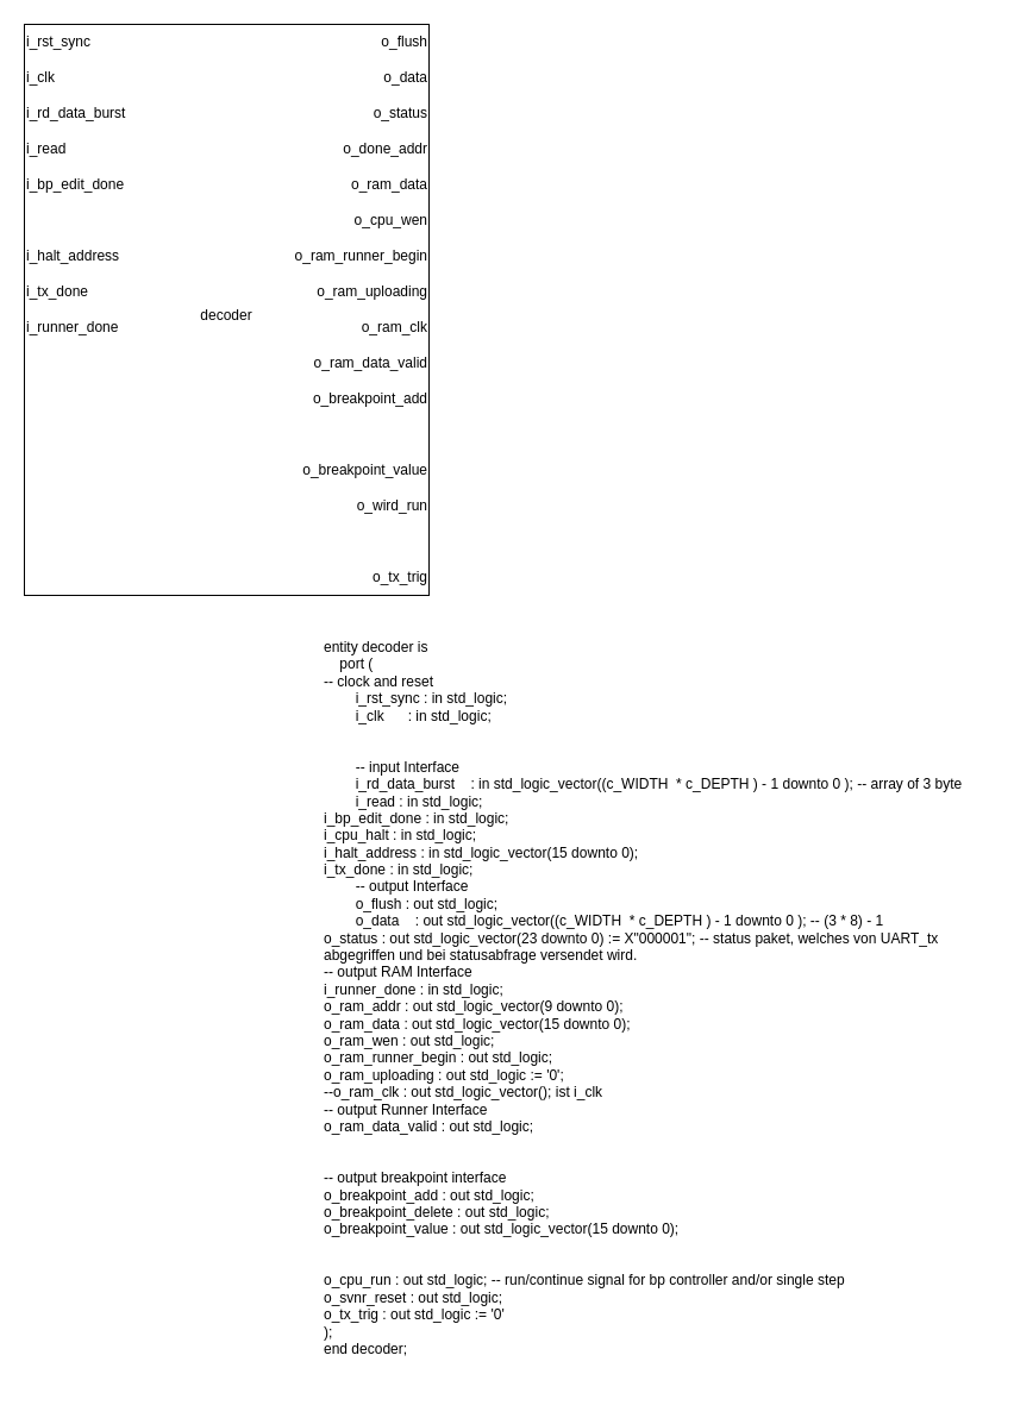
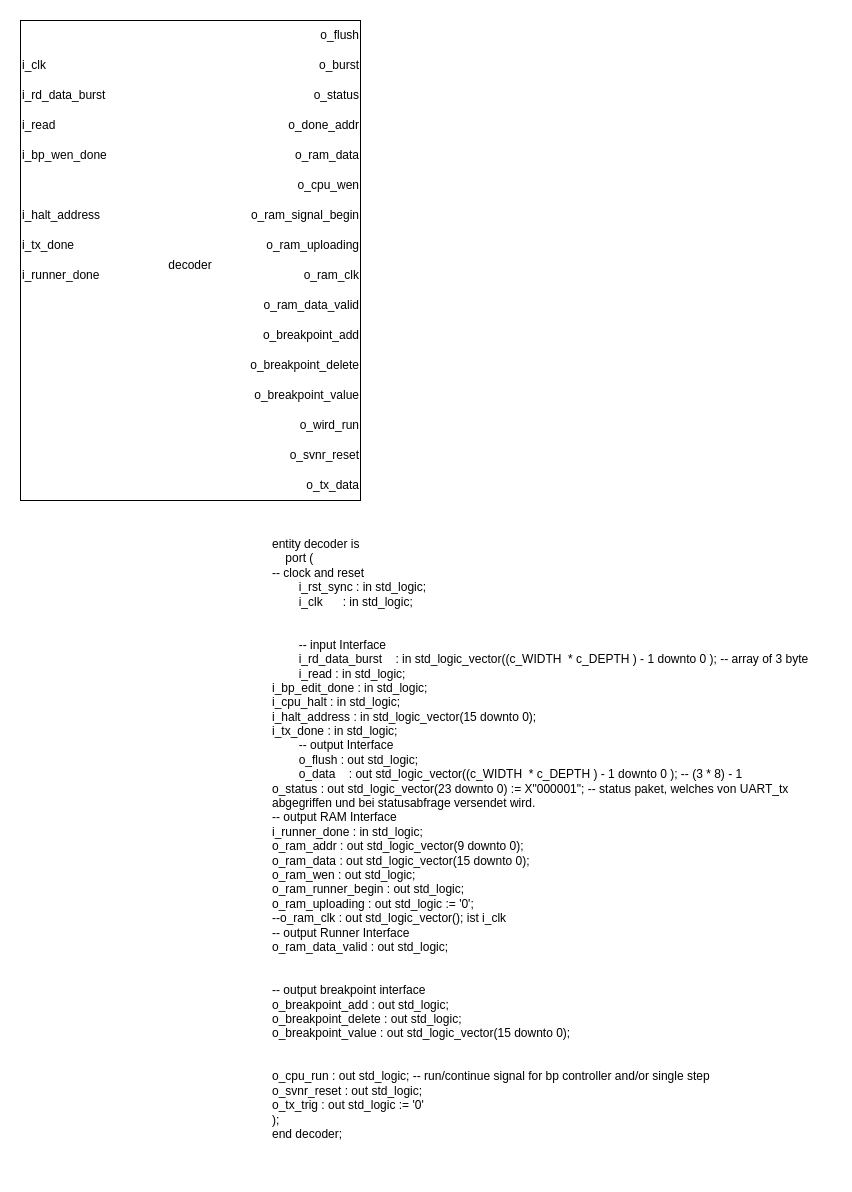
- <mxCell id="4" value="i_rst_sync" style="text;html=1;align=left;verticalAlign=middle;resizable=0;points=[];autosize=1;strokeColor=none;fillColor=none;" vertex="1" parent="1"><mxGeometry width="80" height="30" as="geometry" x="20" y="20" /></mxCell>
- <mxCell id="8" value="o_data" style="text;html=1;align=right;verticalAlign=middle;resizable=0;points=[];autosize=1;strokeColor=none;fillColor=none;" vertex="1" parent="1"><mxGeometry x="300" y="50" width="60" height="30" as="geometry" /></mxCell>
+ <mxCell id="8" value="o_burst" style="text;html=1;align=right;verticalAlign=middle;resizable=0;points=[];autosize=1;strokeColor=none;fillColor=none;" vertex="1" parent="1"><mxGeometry x="300" y="50" width="60" height="30" as="geometry" /></mxCell>
- <mxCell id="12" value="i_bp_edit_done" style="text;html=1;align=left;verticalAlign=middle;resizable=0;points=[];autosize=1;strokeColor=none;fillColor=none;" vertex="1" parent="1"><mxGeometry y="140" width="110" height="30" as="geometry" x="20" /></mxCell>
+ <mxCell id="12" value="i_bp_wen_done" style="text;html=1;align=left;verticalAlign=middle;resizable=0;points=[];autosize=1;strokeColor=none;fillColor=none;" vertex="1" parent="1"><mxGeometry y="140" width="110" height="30" as="geometry" x="20" /></mxCell>
- <mxCell id="18" value="o_ram_runner_begin" style="text;html=1;align=right;verticalAlign=middle;resizable=0;points=[];autosize=1;strokeColor=none;fillColor=none;" vertex="1" parent="1"><mxGeometry x="230" y="200" width="130" height="30" as="geometry" /></mxCell>
+ <mxCell id="18" value="o_ram_signal_begin" style="text;html=1;align=right;verticalAlign=middle;resizable=0;points=[];autosize=1;strokeColor=none;fillColor=none;" vertex="1" parent="1"><mxGeometry x="230" y="200" width="130" height="30" as="geometry" /></mxCell>
+ <mxCell id="24" value="o_breakpoint_delete" style="text;html=1;align=right;verticalAlign=middle;resizable=0;points=[];autosize=1;strokeColor=none;fillColor=none;" vertex="1" parent="1"><mxGeometry x="230" y="350" width="130" height="30" as="geometry" /></mxCell>
+ <mxCell id="27" value="o_svnr_reset" style="text;html=1;align=right;verticalAlign=middle;resizable=0;points=[];autosize=1;strokeColor=none;fillColor=none;" vertex="1" parent="1"><mxGeometry x="270" y="440" width="90" height="30" as="geometry" /></mxCell>
- <mxCell id="28" value="o_tx_trig" style="text;html=1;align=right;verticalAlign=middle;resizable=0;points=[];autosize=1;strokeColor=none;fillColor=none;" vertex="1" parent="1"><mxGeometry x="290" y="470" width="70" height="30" as="geometry" /></mxCell>
+ <mxCell id="28" value="o_tx_data" style="text;html=1;align=right;verticalAlign=middle;resizable=0;points=[];autosize=1;strokeColor=none;fillColor=none;" vertex="1" parent="1"><mxGeometry x="290" y="470" width="70" height="30" as="geometry" /></mxCell>
